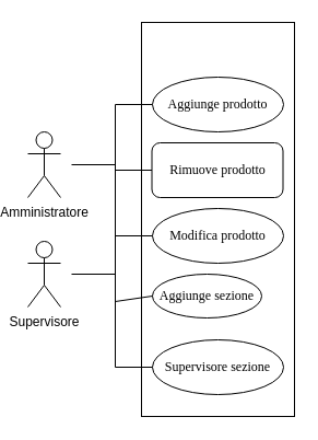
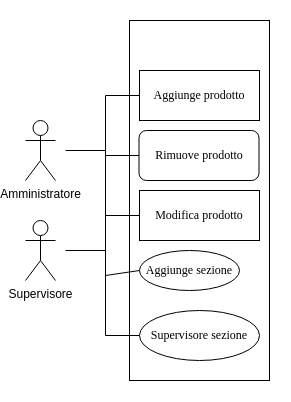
- <mxCell id="3" value="Aggiunge prodotto" style="ellipse;whiteSpace=wrap;html=1;fontFamily=Verdana;" parent="1" vertex="1"><mxGeometry x="134" y="70" width="120" height="50" as="geometry" /></mxCell>
+ <mxCell id="3" value="Aggiunge prodotto" style="whiteSpace=wrap;html=1;fontFamily=Verdana;rounded=0;" parent="1" vertex="1"><mxGeometry x="134" y="70" width="120" height="50" as="geometry" /></mxCell>
- <mxCell id="9" value="Modifica prodotto" style="ellipse;whiteSpace=wrap;html=1;fontFamily=Verdana;" vertex="1" parent="1"><mxGeometry x="134" y="190" width="120" height="50" as="geometry" /></mxCell>
+ <mxCell id="9" value="Modifica prodotto" style="whiteSpace=wrap;html=1;fontFamily=Verdana;rounded=0;" vertex="1" parent="1"><mxGeometry x="134" y="190" width="120" height="50" as="geometry" /></mxCell>
